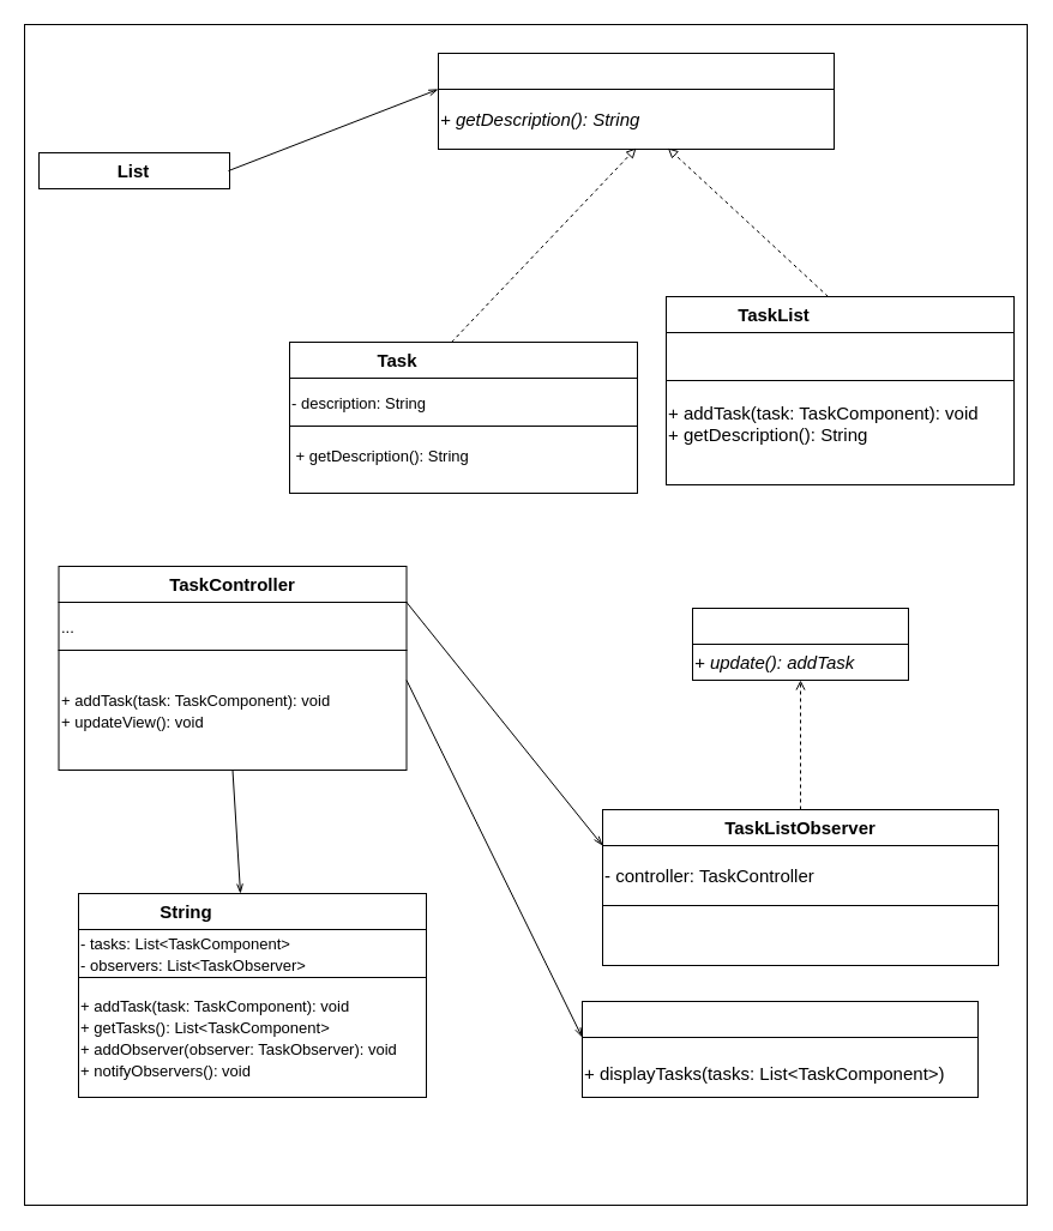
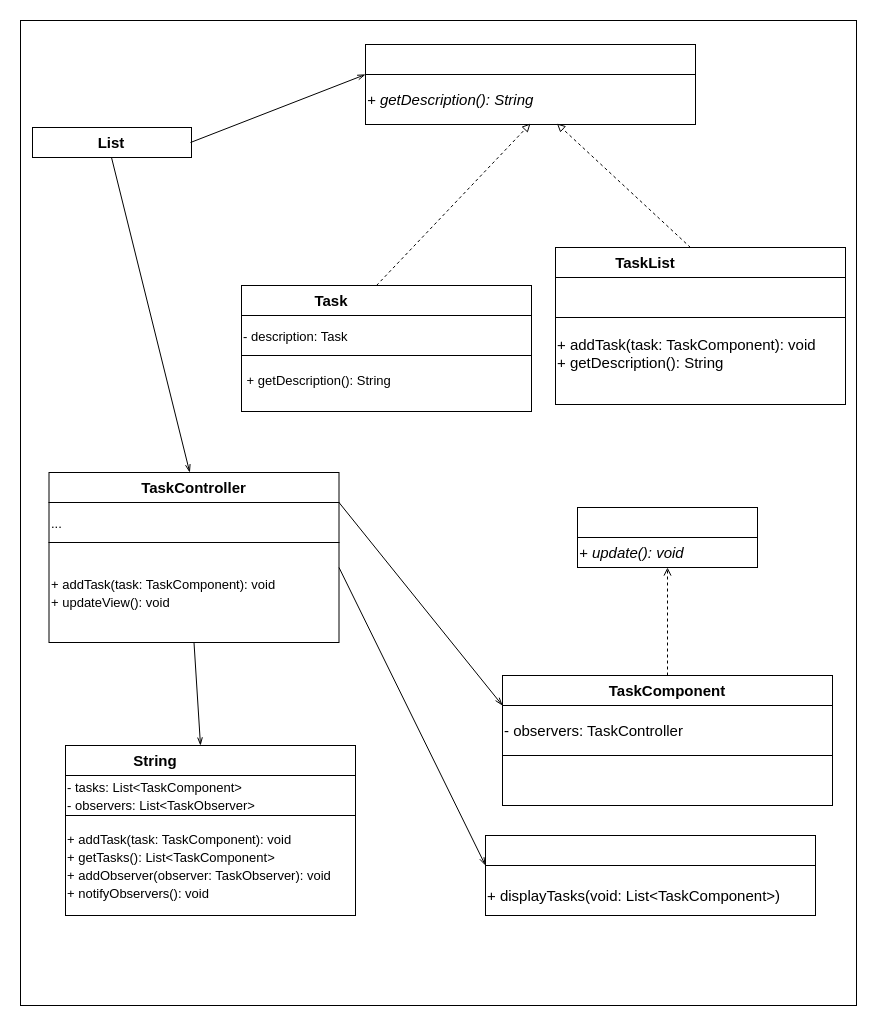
+ <mxCell id="46" style="edgeStyle=none;html=1;exitX=0.5;exitY=1;exitDx=0;exitDy=0;strokeColor=#000000;fontFamily=Helvetica;fontSize=14;fontColor=#000000;endArrow=openThin;endFill=0;" edge="1" parent="1" source="48" target="16"><mxGeometry relative="1" as="geometry" /></mxCell>
- <mxCell id="28" value="&lt;pre&gt;&lt;font face=&quot;Helvetica&quot;&gt;&lt;span style=&quot;font-size: 13px;&quot;&gt;- description: String&lt;/span&gt;&lt;/font&gt;&lt;br&gt;&lt;/pre&gt;" style="text;html=1;strokeColor=none;fillColor=none;align=left;verticalAlign=middle;whiteSpace=wrap;rounded=0;fontColor=#000000;fontStyle=0;fontSize=15;" vertex="1" parent="1"><mxGeometry x="241" y="320" width="210" height="30" as="geometry" /></mxCell>
+ <mxCell id="28" value="&lt;pre&gt;&lt;font face=&quot;Helvetica&quot;&gt;&lt;span style=&quot;font-size: 13px;&quot;&gt;- description: Task&lt;/span&gt;&lt;/font&gt;&lt;br&gt;&lt;/pre&gt;" style="text;html=1;strokeColor=none;fillColor=none;align=left;verticalAlign=middle;whiteSpace=wrap;rounded=0;fontColor=#000000;fontStyle=0;fontSize=15;" vertex="1" parent="1"><mxGeometry x="241" y="320" width="210" height="30" as="geometry" /></mxCell>
- <mxCell id="8" value="+ update(): addTask" style="text;html=1;strokeColor=none;fillColor=none;align=left;verticalAlign=middle;whiteSpace=wrap;rounded=0;fontColor=#000000;fontStyle=2;fontSize=15;" parent="1" vertex="1"><mxGeometry x="577" y="537" width="180" height="30" as="geometry" /></mxCell>
+ <mxCell id="8" value="+ update(): void" style="text;html=1;strokeColor=none;fillColor=none;align=left;verticalAlign=middle;whiteSpace=wrap;rounded=0;fontColor=#000000;fontStyle=2;fontSize=15;" parent="1" vertex="1"><mxGeometry x="577" y="537" width="180" height="30" as="geometry" /></mxCell>
- <mxCell id="39" value="TaskListObserver" style="text;html=1;strokeColor=none;fillColor=none;align=center;verticalAlign=middle;whiteSpace=wrap;rounded=0;fontColor=#000000;fontStyle=1;fontSize=15;" vertex="1" parent="1"><mxGeometry x="502" y="675" width="330" height="30" as="geometry" /></mxCell>
+ <mxCell id="39" value="TaskComponent" style="text;html=1;strokeColor=none;fillColor=none;align=center;verticalAlign=middle;whiteSpace=wrap;rounded=0;fontColor=#000000;fontStyle=1;fontSize=15;" vertex="1" parent="1"><mxGeometry x="502" y="675" width="330" height="30" as="geometry" /></mxCell>
- <mxCell id="41" value="&lt;pre&gt;&lt;font face=&quot;Helvetica&quot;&gt;- controller: TaskController&lt;/font&gt;&lt;/pre&gt;" style="text;html=1;strokeColor=none;fillColor=none;align=left;verticalAlign=middle;whiteSpace=wrap;rounded=0;fontColor=#000000;fontStyle=0;fontSize=15;" vertex="1" parent="1"><mxGeometry x="502" y="705" width="330" height="49" as="geometry" /></mxCell>
+ <mxCell id="41" value="&lt;pre&gt;&lt;font face=&quot;Helvetica&quot;&gt;- observers: TaskController&lt;/font&gt;&lt;/pre&gt;" style="text;html=1;strokeColor=none;fillColor=none;align=left;verticalAlign=middle;whiteSpace=wrap;rounded=0;fontColor=#000000;fontStyle=0;fontSize=15;" vertex="1" parent="1"><mxGeometry x="502" y="705" width="330" height="49" as="geometry" /></mxCell>
- <mxCell id="13" value="&lt;pre&gt;&lt;code&gt;&lt;font color=&quot;#000000&quot; face=&quot;Helvetica&quot;&gt;+ displayTasks(tasks: List&amp;lt;TaskComponent&amp;gt;)&lt;/font&gt;&lt;/code&gt;&lt;br&gt;&lt;/pre&gt;" style="text;html=1;strokeColor=none;fillColor=none;align=left;verticalAlign=middle;whiteSpace=wrap;rounded=0;fontColor=#000000;fontStyle=0;fontSize=15;" vertex="1" parent="1"><mxGeometry x="485" y="865" width="330" height="60" as="geometry" /></mxCell>
+ <mxCell id="13" value="&lt;pre&gt;&lt;code&gt;&lt;font color=&quot;#000000&quot; face=&quot;Helvetica&quot;&gt;+ displayTasks(void: List&amp;lt;TaskComponent&amp;gt;)&lt;/font&gt;&lt;/code&gt;&lt;br&gt;&lt;/pre&gt;" style="text;html=1;strokeColor=none;fillColor=none;align=left;verticalAlign=middle;whiteSpace=wrap;rounded=0;fontColor=#000000;fontStyle=0;fontSize=15;" vertex="1" parent="1"><mxGeometry x="485" y="865" width="330" height="60" as="geometry" /></mxCell>
